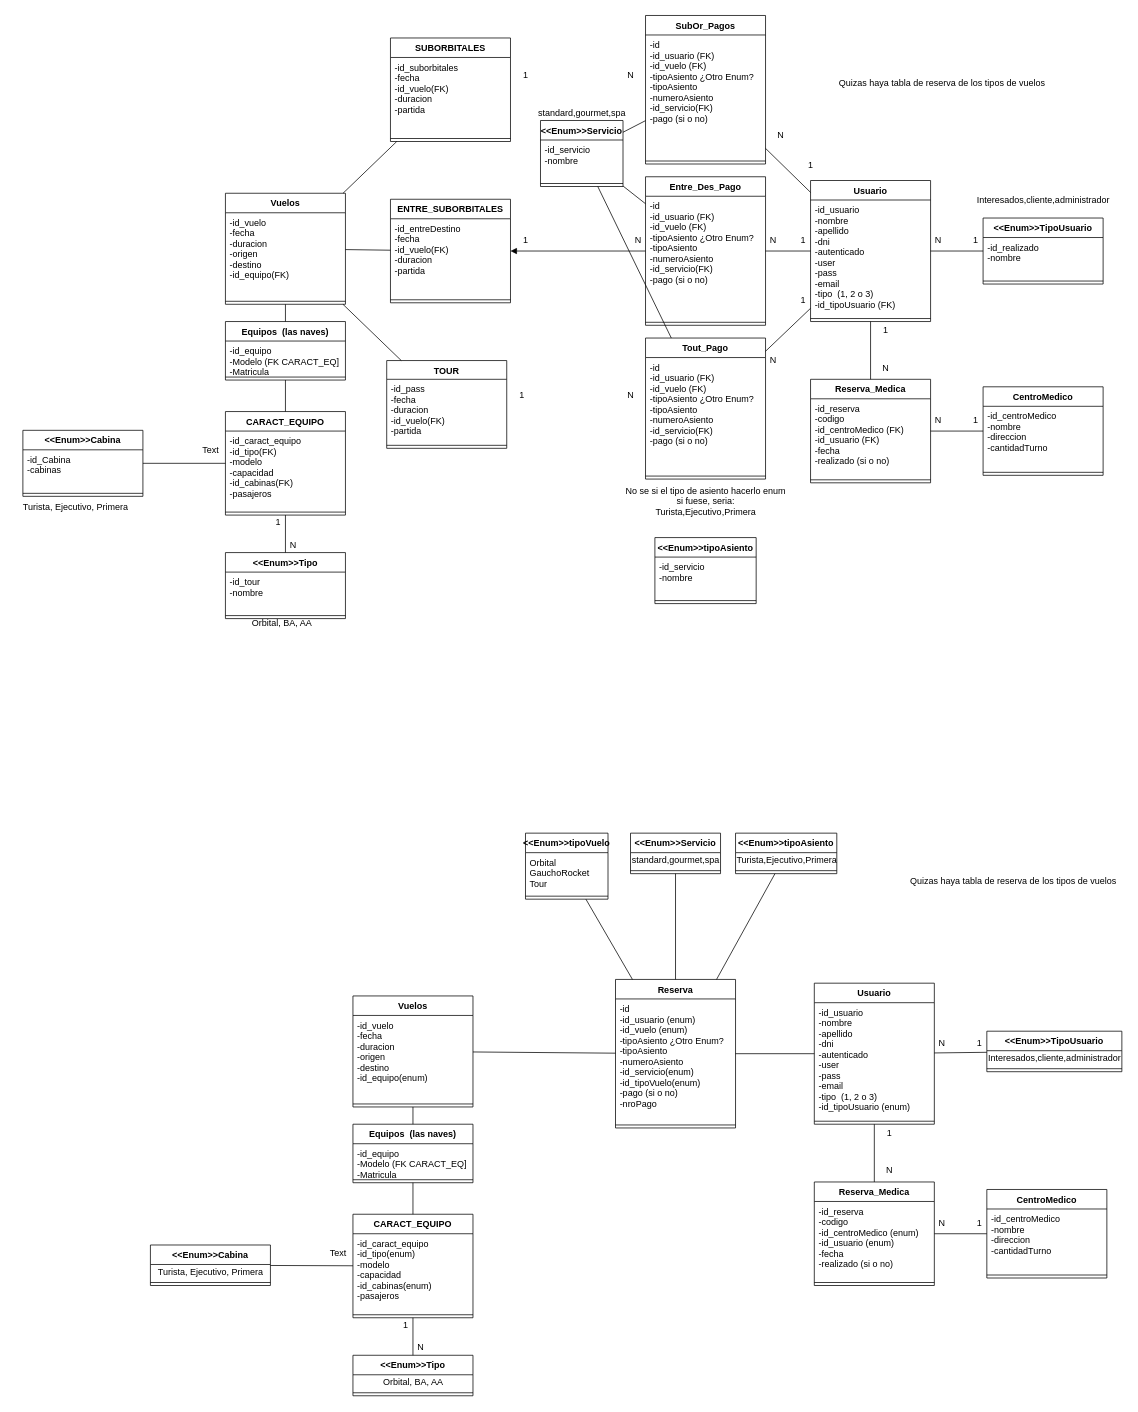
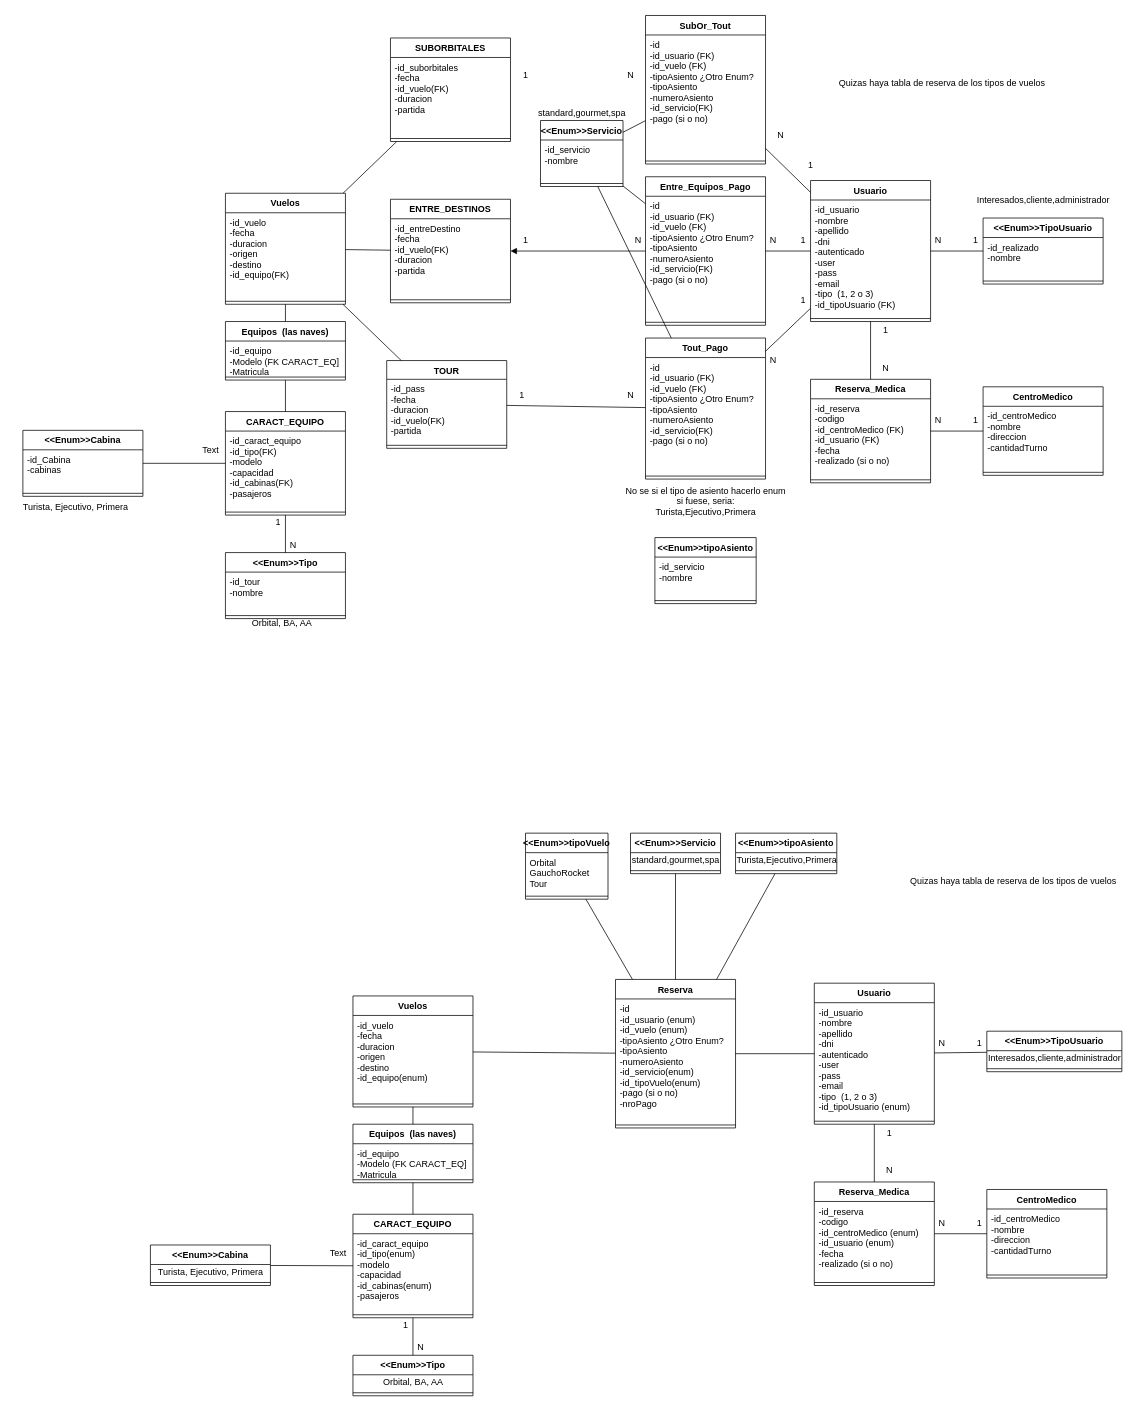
- <mxCell id="36" value="SubOr_Pagos" style="swimlane;fontStyle=1;align=center;verticalAlign=top;childLayout=stackLayout;horizontal=1;startSize=26;horizontalStack=0;resizeParent=1;resizeParentMax=0;resizeLast=0;collapsible=1;marginBottom=0;" parent="1" vertex="1"><mxGeometry x="860" y="20" width="160" height="198" as="geometry" /></mxCell>
+ <mxCell id="36" value="SubOr_Tout" style="swimlane;fontStyle=1;align=center;verticalAlign=top;childLayout=stackLayout;horizontal=1;startSize=26;horizontalStack=0;resizeParent=1;resizeParentMax=0;resizeLast=0;collapsible=1;marginBottom=0;" parent="1" vertex="1"><mxGeometry x="860" y="20" width="160" height="198" as="geometry" /></mxCell>
- <mxCell id="58" value="Entre_Des_Pago" style="swimlane;fontStyle=1;align=center;verticalAlign=top;childLayout=stackLayout;horizontal=1;startSize=26;horizontalStack=0;resizeParent=1;resizeParentMax=0;resizeLast=0;collapsible=1;marginBottom=0;" parent="1" vertex="1"><mxGeometry x="860" y="235" width="160" height="198" as="geometry" /></mxCell>
+ <mxCell id="58" value="Entre_Equipos_Pago" style="swimlane;fontStyle=1;align=center;verticalAlign=top;childLayout=stackLayout;horizontal=1;startSize=26;horizontalStack=0;resizeParent=1;resizeParentMax=0;resizeLast=0;collapsible=1;marginBottom=0;" parent="1" vertex="1"><mxGeometry x="860" y="235" width="160" height="198" as="geometry" /></mxCell>
- <mxCell id="20" value="ENTRE_SUBORBITALES" style="swimlane;fontStyle=1;align=center;verticalAlign=top;childLayout=stackLayout;horizontal=1;startSize=26;horizontalStack=0;resizeParent=1;resizeParentMax=0;resizeLast=0;collapsible=1;marginBottom=0;" parent="1" vertex="1"><mxGeometry x="520" y="265" width="160" height="138" as="geometry" /></mxCell>
+ <mxCell id="20" value="ENTRE_DESTINOS" style="swimlane;fontStyle=1;align=center;verticalAlign=top;childLayout=stackLayout;horizontal=1;startSize=26;horizontalStack=0;resizeParent=1;resizeParentMax=0;resizeLast=0;collapsible=1;marginBottom=0;" parent="1" vertex="1"><mxGeometry x="520" y="265" width="160" height="138" as="geometry" /></mxCell>
+ <mxCell id="50" value="" style="endArrow=none;html=1;rounded=0;" parent="1" source="17" target="40" edge="1"><mxGeometry width="50" height="50" relative="1" as="geometry"><mxPoint x="870" y="420" as="sourcePoint" /><mxPoint x="920" y="370" as="targetPoint" /></mxGeometry></mxCell>
